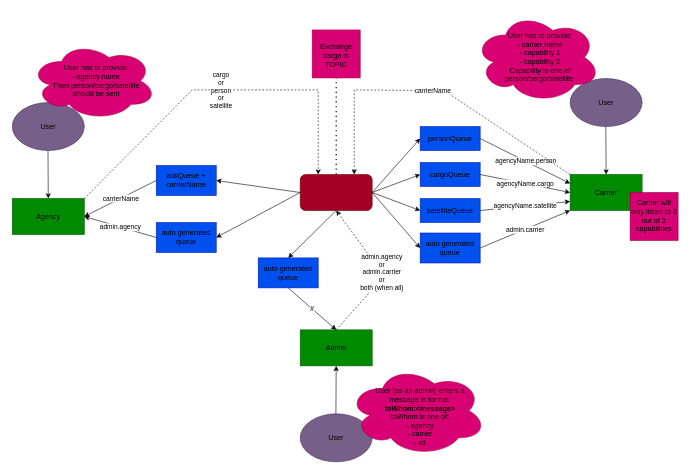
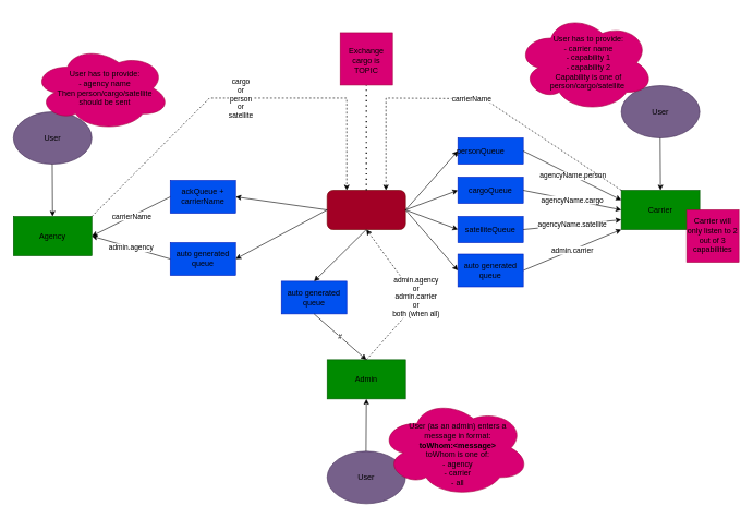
- <mxCell id="32" value="personQueue" style="text;html=1;strokeColor=none;fillColor=none;align=center;verticalAlign=middle;whiteSpace=wrap;rounded=0;" vertex="1" parent="1"><mxGeometry x="720" y="215" width="60" height="30" as="geometry" /></mxCell>
+ <mxCell id="32" value="personQueue" style="text;html=1;strokeColor=none;fillColor=none;align=center;verticalAlign=middle;whiteSpace=wrap;rounded=0;" vertex="1" parent="1"><mxGeometry x="705" y="215" width="60" height="30" as="geometry" /></mxCell>
